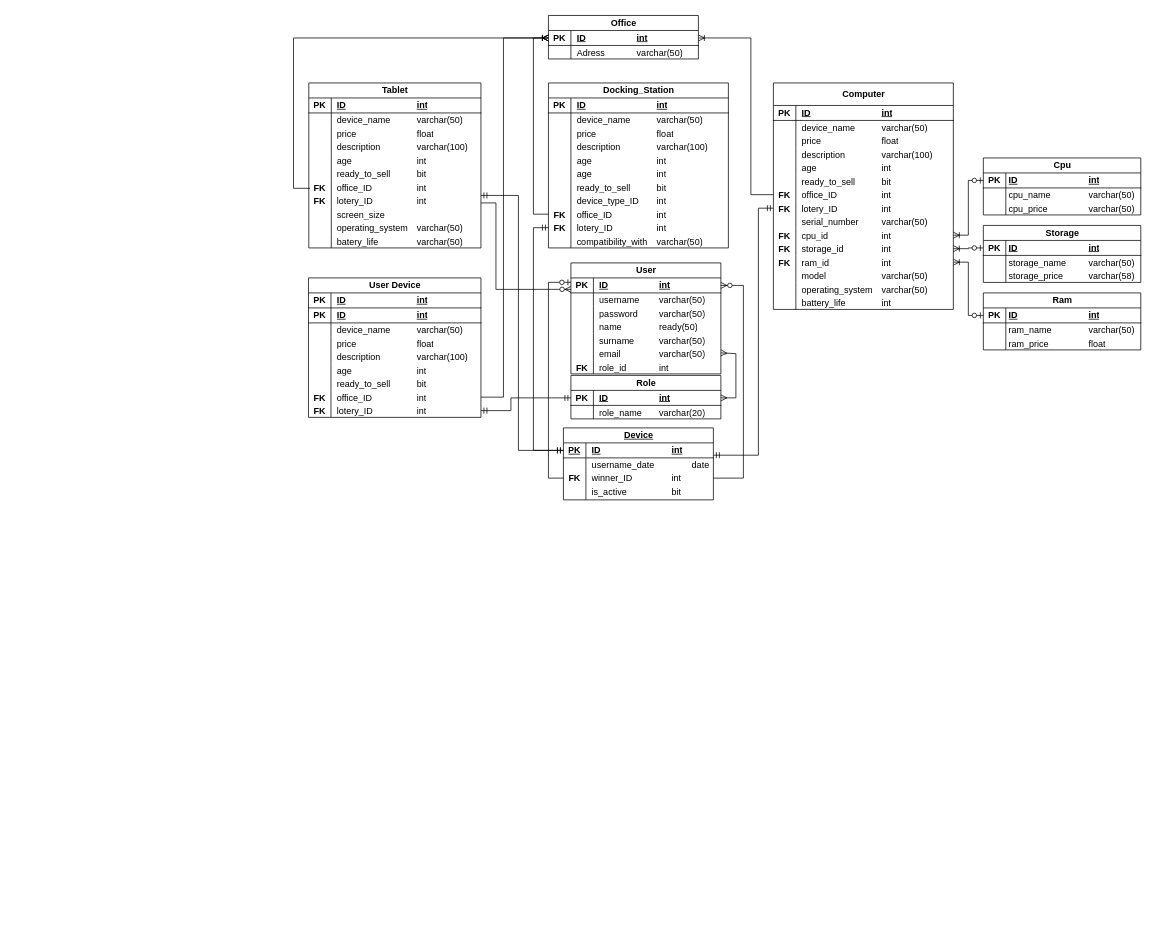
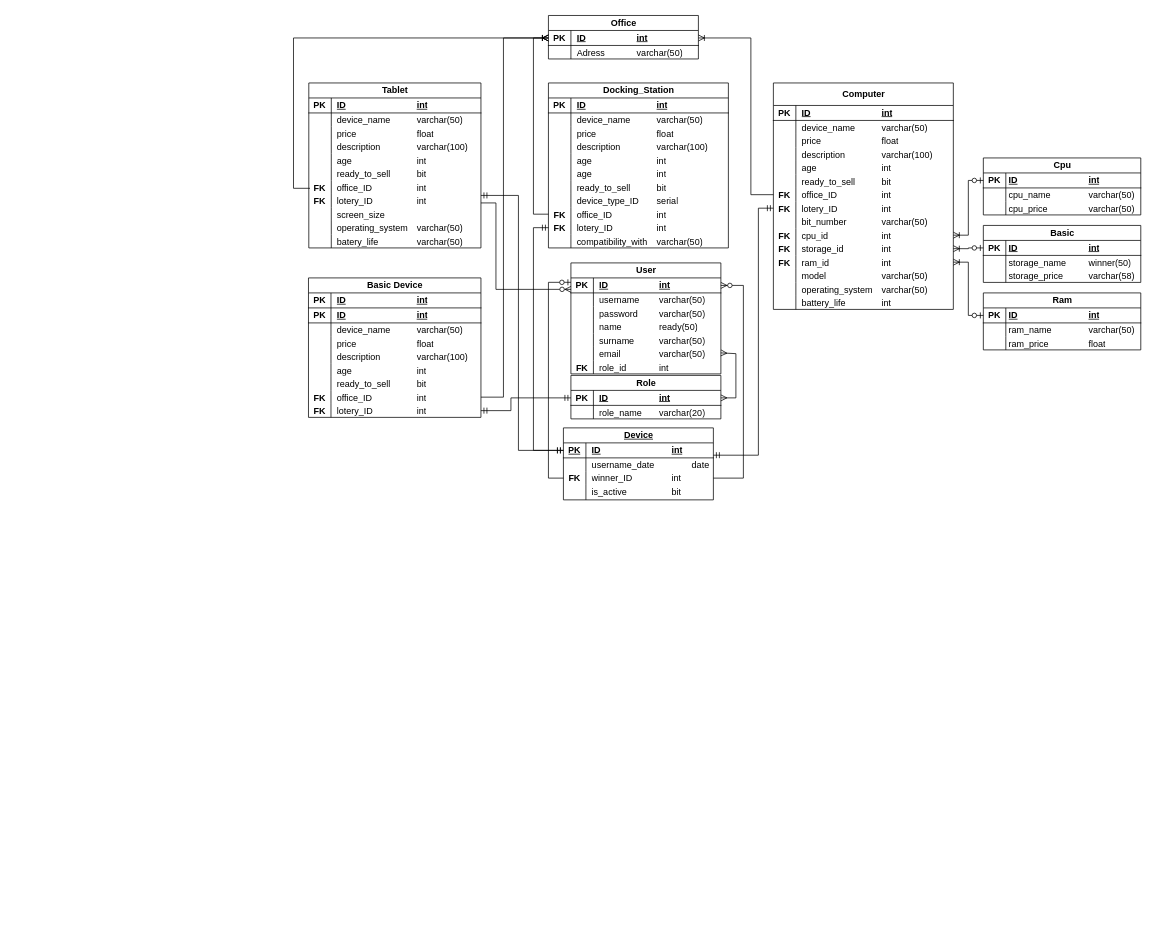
- <mxCell id="90" value="device_type_ID&lt;span style=&quot;white-space: pre;&quot;&gt;&#09;&lt;/span&gt;int" style="shape=partialRectangle;connectable=0;fillColor=none;top=0;left=0;bottom=0;right=0;align=left;spacingLeft=6;overflow=hidden;whiteSpace=wrap;html=1;" parent="88" vertex="1"><mxGeometry x="30" width="210" height="18" as="geometry"><mxRectangle width="210" height="18" as="alternateBounds" /></mxGeometry></mxCell>
+ <mxCell id="90" value="device_type_ID&lt;span style=&quot;white-space: pre;&quot;&gt;&#09;&lt;/span&gt;serial" style="shape=partialRectangle;connectable=0;fillColor=none;top=0;left=0;bottom=0;right=0;align=left;spacingLeft=6;overflow=hidden;whiteSpace=wrap;html=1;" parent="88" vertex="1"><mxGeometry x="30" width="210" height="18" as="geometry"><mxRectangle width="210" height="18" as="alternateBounds" /></mxGeometry></mxCell>
- <mxCell id="161" value="serial_number&lt;span style=&quot;white-space: pre;&quot;&gt;&#09;&lt;/span&gt;&lt;span style=&quot;white-space: pre;&quot;&gt;&#09;&lt;/span&gt;varchar(50)" style="shape=partialRectangle;connectable=0;fillColor=none;top=0;left=0;bottom=0;right=0;align=left;spacingLeft=6;overflow=hidden;whiteSpace=wrap;html=1;" parent="159" vertex="1"><mxGeometry x="30" width="210" height="18" as="geometry"><mxRectangle width="210" height="18" as="alternateBounds" /></mxGeometry></mxCell>
+ <mxCell id="161" value="bit_number&lt;span style=&quot;white-space: pre;&quot;&gt;&#09;&lt;/span&gt;&lt;span style=&quot;white-space: pre;&quot;&gt;&#09;&lt;/span&gt;varchar(50)" style="shape=partialRectangle;connectable=0;fillColor=none;top=0;left=0;bottom=0;right=0;align=left;spacingLeft=6;overflow=hidden;whiteSpace=wrap;html=1;" parent="159" vertex="1"><mxGeometry x="30" width="210" height="18" as="geometry"><mxRectangle width="210" height="18" as="alternateBounds" /></mxGeometry></mxCell>
- <mxCell id="30" value="Storage" style="shape=table;startSize=20;container=1;collapsible=0;childLayout=tableLayout;fixedRows=1;rowLines=0;fontStyle=1;align=center;resizeLast=1;html=1;" parent="1" vertex="1"><mxGeometry x="1310.89" y="300" width="210" height="76" as="geometry" /></mxCell>
+ <mxCell id="30" value="Basic" style="shape=table;startSize=20;container=1;collapsible=0;childLayout=tableLayout;fixedRows=1;rowLines=0;fontStyle=1;align=center;resizeLast=1;html=1;" parent="1" vertex="1"><mxGeometry x="1310.89" y="300" width="210" height="76" as="geometry" /></mxCell>
- <mxCell id="36" value="storage_name&lt;span style=&quot;white-space: pre;&quot;&gt;&#09;&lt;span style=&quot;white-space: pre;&quot;&gt;&#09;&lt;/span&gt;&lt;/span&gt;varchar(50)" style="shape=partialRectangle;connectable=0;fillColor=none;top=0;left=0;bottom=0;right=0;align=left;spacingLeft=2;overflow=hidden;whiteSpace=wrap;html=1;" parent="34" vertex="1"><mxGeometry x="30" width="180" height="18" as="geometry"><mxRectangle width="180" height="18" as="alternateBounds" /></mxGeometry></mxCell>
+ <mxCell id="36" value="storage_name&lt;span style=&quot;white-space: pre;&quot;&gt;&#09;&lt;span style=&quot;white-space: pre;&quot;&gt;&#09;&lt;/span&gt;&lt;/span&gt;winner(50)" style="shape=partialRectangle;connectable=0;fillColor=none;top=0;left=0;bottom=0;right=0;align=left;spacingLeft=2;overflow=hidden;whiteSpace=wrap;html=1;" parent="34" vertex="1"><mxGeometry x="30" width="180" height="18" as="geometry"><mxRectangle width="180" height="18" as="alternateBounds" /></mxGeometry></mxCell>
- <mxCell id="2" value="User Device" style="shape=table;startSize=20;container=1;collapsible=0;childLayout=tableLayout;fixedRows=1;rowLines=0;fontStyle=1;align=center;resizeLast=1;html=1;" parent="1" vertex="1"><mxGeometry x="410.89" y="370" width="230" height="186" as="geometry" /></mxCell>
+ <mxCell id="2" value="Basic Device" style="shape=table;startSize=20;container=1;collapsible=0;childLayout=tableLayout;fixedRows=1;rowLines=0;fontStyle=1;align=center;resizeLast=1;html=1;" parent="1" vertex="1"><mxGeometry x="410.89" y="370" width="230" height="186" as="geometry" /></mxCell>
